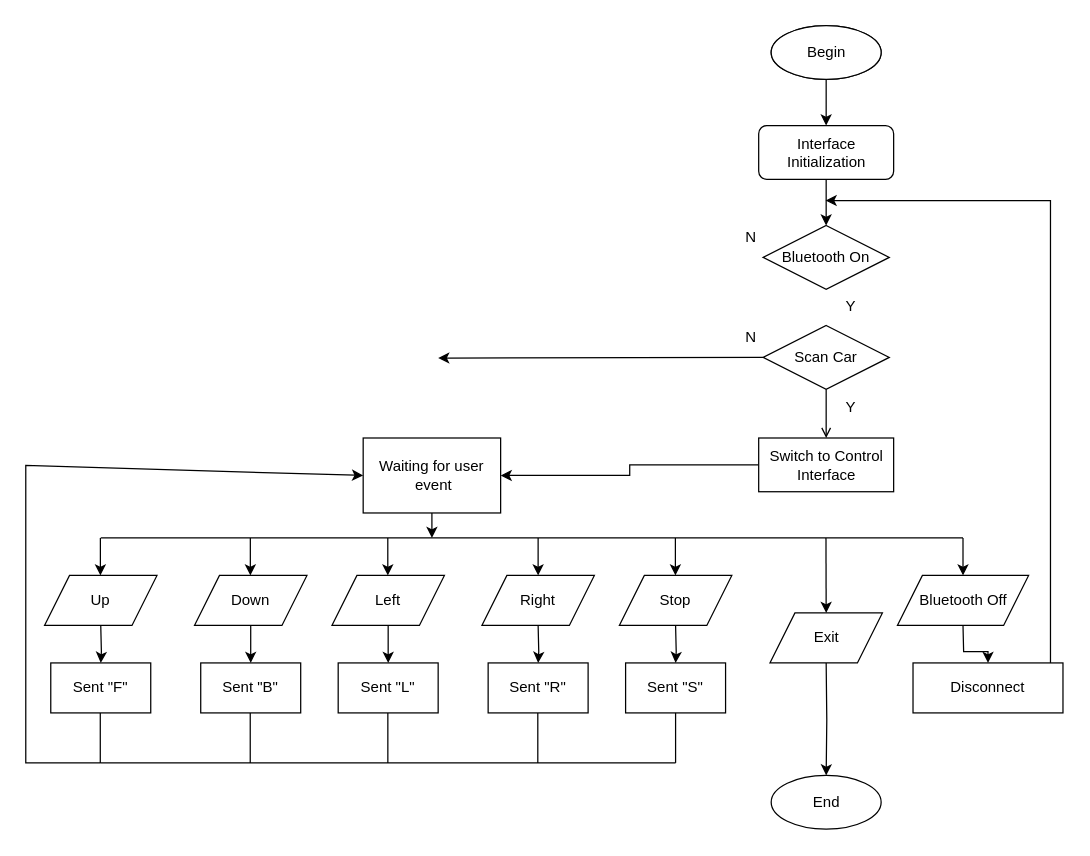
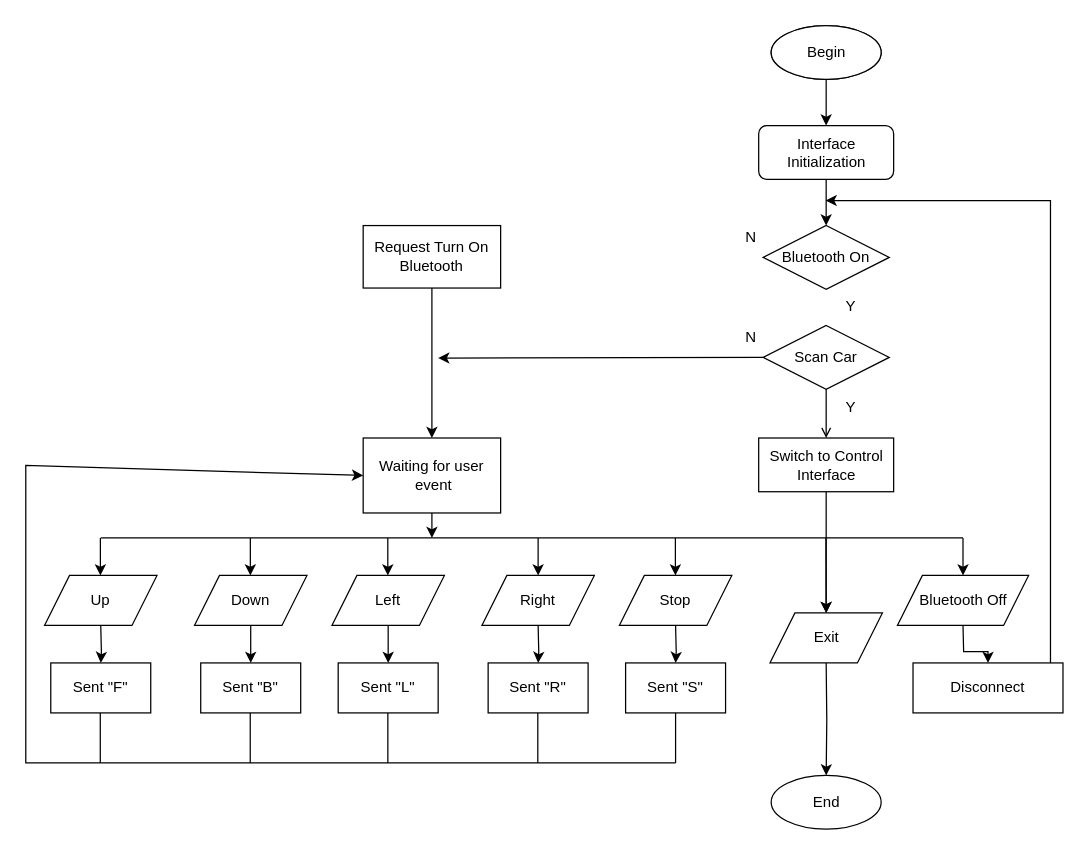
+ <mxCell id="11" value="Request Turn On Bluetooth" style="rounded=0;whiteSpace=wrap;html=1;" parent="1" vertex="1"><mxGeometry x="290" y="180" width="110" height="50" as="geometry" /></mxCell>
+ <mxCell id="10" style="edgeStyle=orthogonalEdgeStyle;rounded=0;orthogonalLoop=1;jettySize=auto;html=1;entryX=0.5;entryY=0;entryDx=0;entryDy=0;" parent="1" source="11" target="13" edge="1"><mxGeometry relative="1" as="geometry" /></mxCell>
- <mxCell id="8" style="edgeStyle=orthogonalEdgeStyle;rounded=0;orthogonalLoop=1;jettySize=auto;html=1;" parent="1" source="9" target="13" edge="1"><mxGeometry relative="1" as="geometry" /></mxCell>
+ <mxCell id="8" style="edgeStyle=orthogonalEdgeStyle;rounded=0;orthogonalLoop=1;jettySize=auto;html=1;" parent="1" source="9" target="56" edge="1"><mxGeometry relative="1" as="geometry" /></mxCell>
